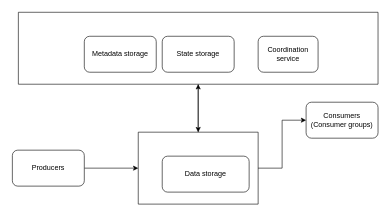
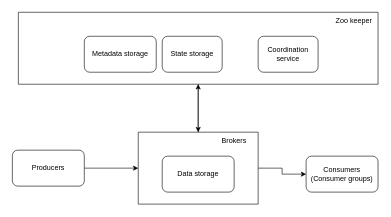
+ <mxCell id="15" value="Zoo keeper" style="text;html=1;align=center;verticalAlign=middle;whiteSpace=wrap;rounded=0;" vertex="1" parent="11"><mxGeometry x="520" width="80" height="30" as="geometry" /></mxCell>
- <mxCell id="12" value="State storage" style="rounded=1;whiteSpace=wrap;html=1;" vertex="1" parent="11"><mxGeometry x="240" y="40" width="120" height="60" as="geometry" /></mxCell>
+ <mxCell id="12" value="State storage" style="rounded=1;whiteSpace=wrap;html=1;" vertex="1" parent="11"><mxGeometry x="240" y="40" width="100" height="60" as="geometry" /></mxCell>
- <mxCell id="9" value="Consumers (Consumer groups)" style="rounded=1;whiteSpace=wrap;html=1;" parent="1" vertex="1"><mxGeometry x="510" y="170" width="120" height="60" as="geometry" /></mxCell>
+ <mxCell id="9" value="Consumers (Consumer groups)" style="rounded=1;whiteSpace=wrap;html=1;" parent="1" vertex="1"><mxGeometry x="510" y="260" width="120" height="60" as="geometry" /></mxCell>
+ <mxCell id="8" value="Brokers" style="text;html=1;align=center;verticalAlign=middle;whiteSpace=wrap;rounded=0;" parent="6" vertex="1"><mxGeometry x="120" width="80" height="30" as="geometry" /></mxCell>
- <mxCell id="7" value="Data storage" style="rounded=1;whiteSpace=wrap;html=1;" parent="6" vertex="1"><mxGeometry x="40" y="40" width="145" height="60" as="geometry" /></mxCell>
+ <mxCell id="7" value="Data storage" style="rounded=1;whiteSpace=wrap;html=1;" parent="6" vertex="1"><mxGeometry x="40" y="40" width="120" height="60" as="geometry" /></mxCell>
